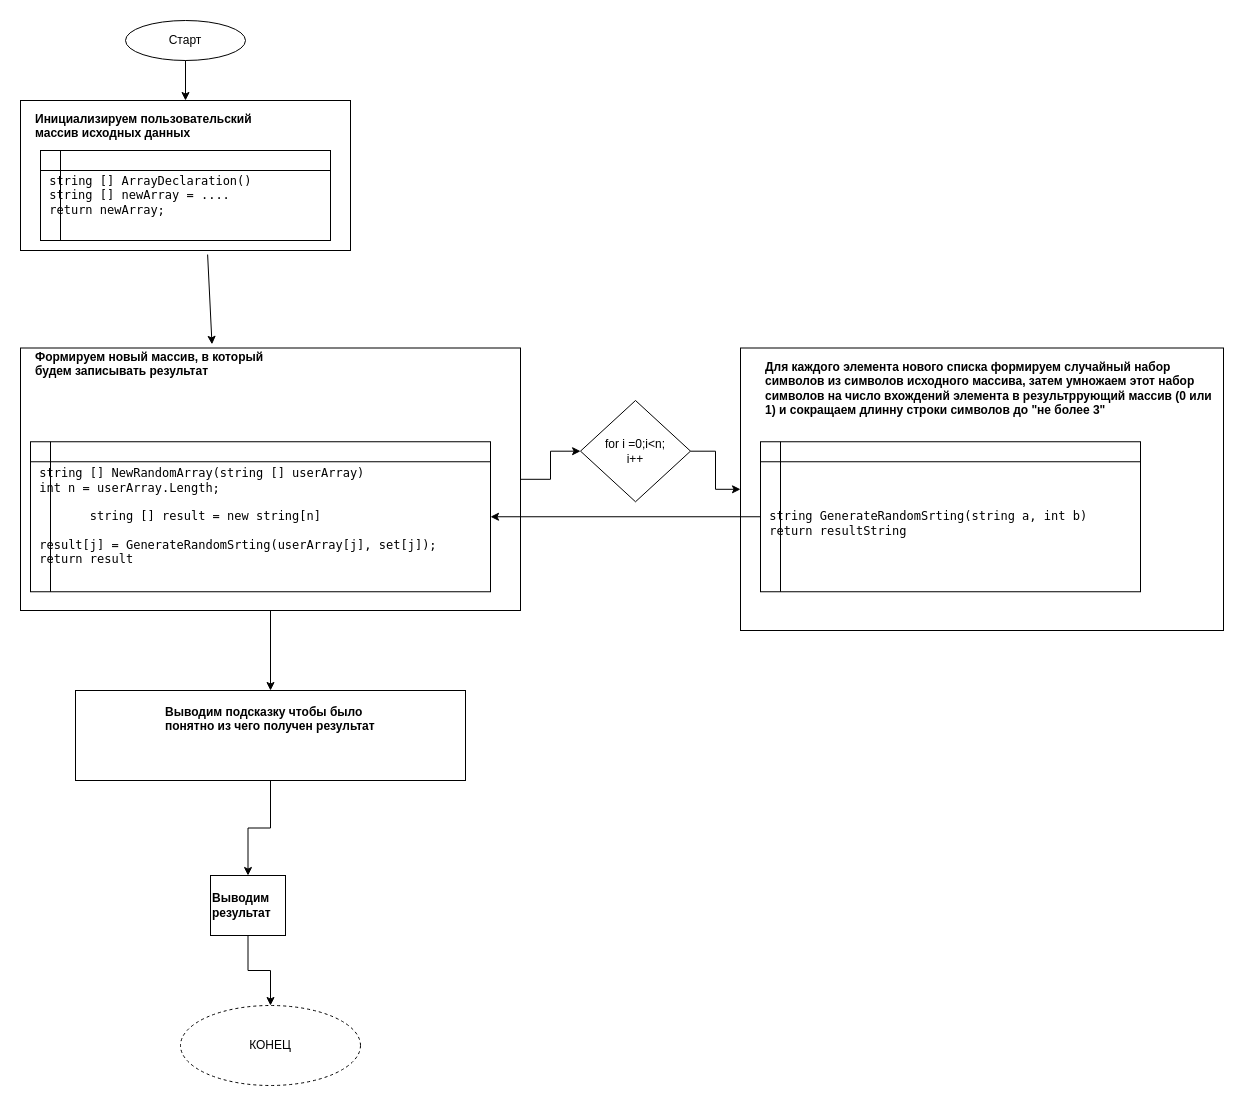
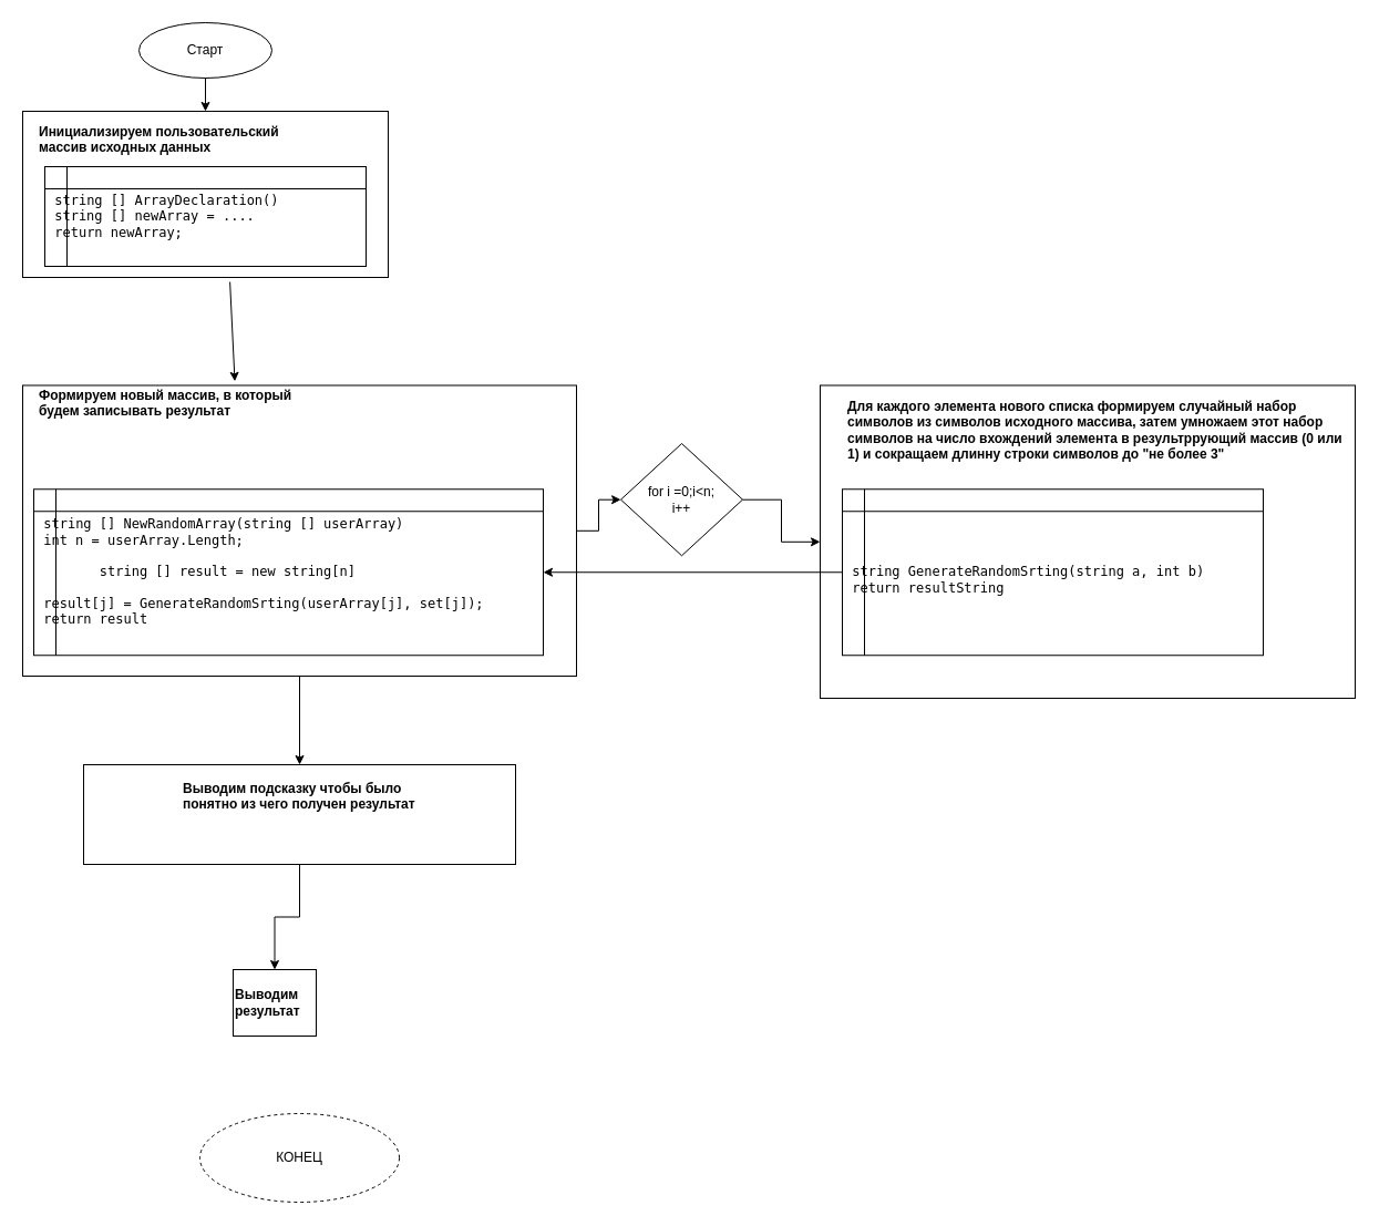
- <mxCell id="9" value="Старт" style="ellipse;whiteSpace=wrap;html=1;" vertex="1" parent="1"><mxGeometry x="125" y="20" width="120" height="40" as="geometry" /></mxCell>
+ <mxCell id="9" value="Старт" style="ellipse;whiteSpace=wrap;html=1;" vertex="1" parent="1"><mxGeometry x="125" y="20" width="120" height="50" as="geometry" /></mxCell>
- <mxCell id="14" value="&lt;div&gt;for i =0;i&amp;lt;n;&lt;/div&gt;&lt;div&gt;i++&lt;/div&gt;" style="rhombus;whiteSpace=wrap;html=1;" vertex="1" parent="1"><mxGeometry x="580" y="400" width="110" height="101.25" as="geometry" /></mxCell>
+ <mxCell id="14" value="&lt;div&gt;for i =0;i&amp;lt;n;&lt;/div&gt;&lt;div&gt;i++&lt;/div&gt;" style="rhombus;whiteSpace=wrap;html=1;" vertex="1" parent="1"><mxGeometry x="560" y="400" width="110" height="101.25" as="geometry" /></mxCell>
- <mxCell id="22" value="" style="edgeStyle=orthogonalEdgeStyle;rounded=0;orthogonalLoop=1;jettySize=auto;html=1;" edge="1" parent="1" source="23" target="24"><mxGeometry relative="1" as="geometry" /></mxCell>
